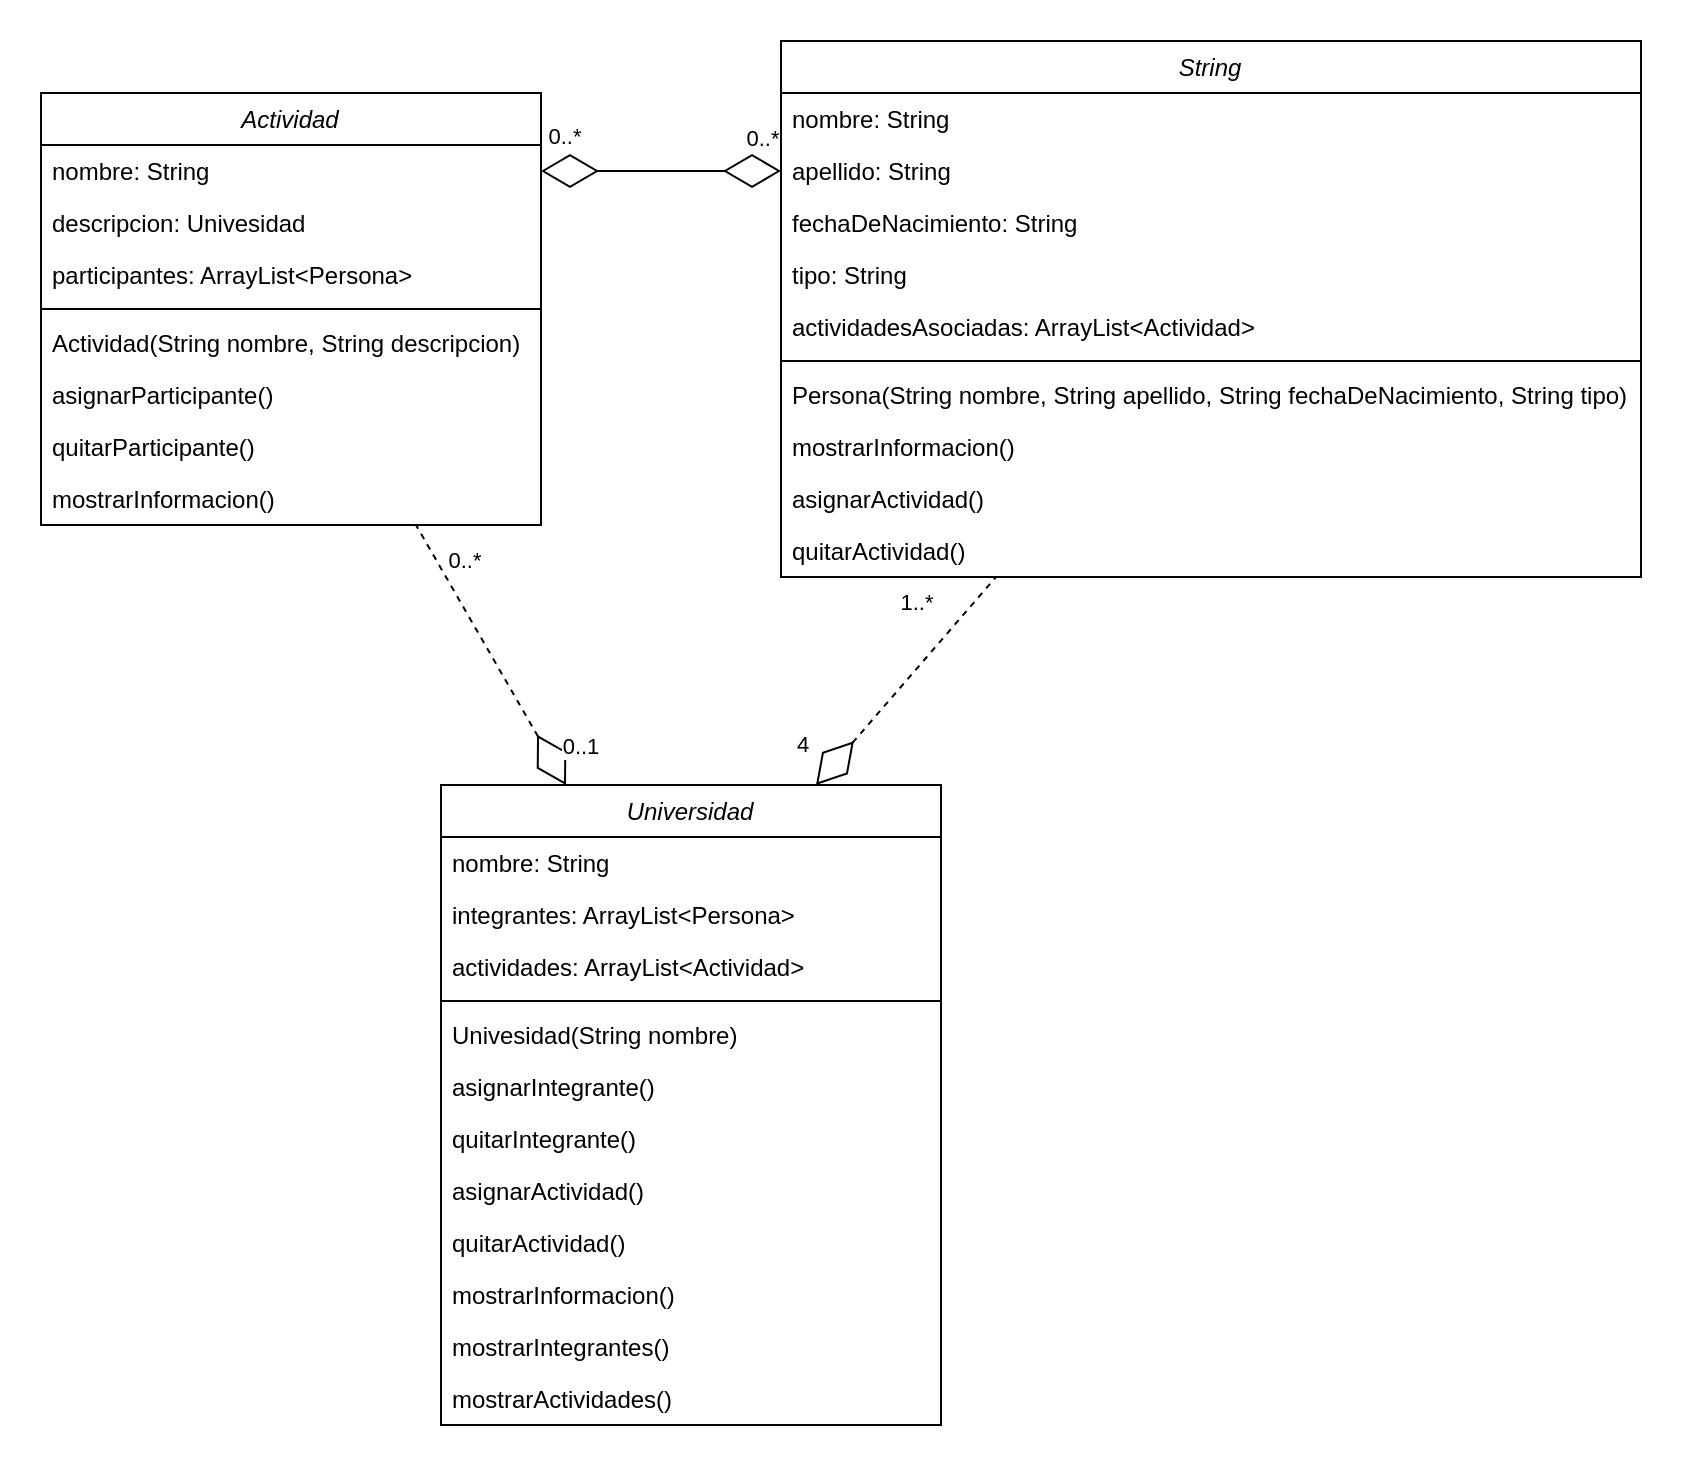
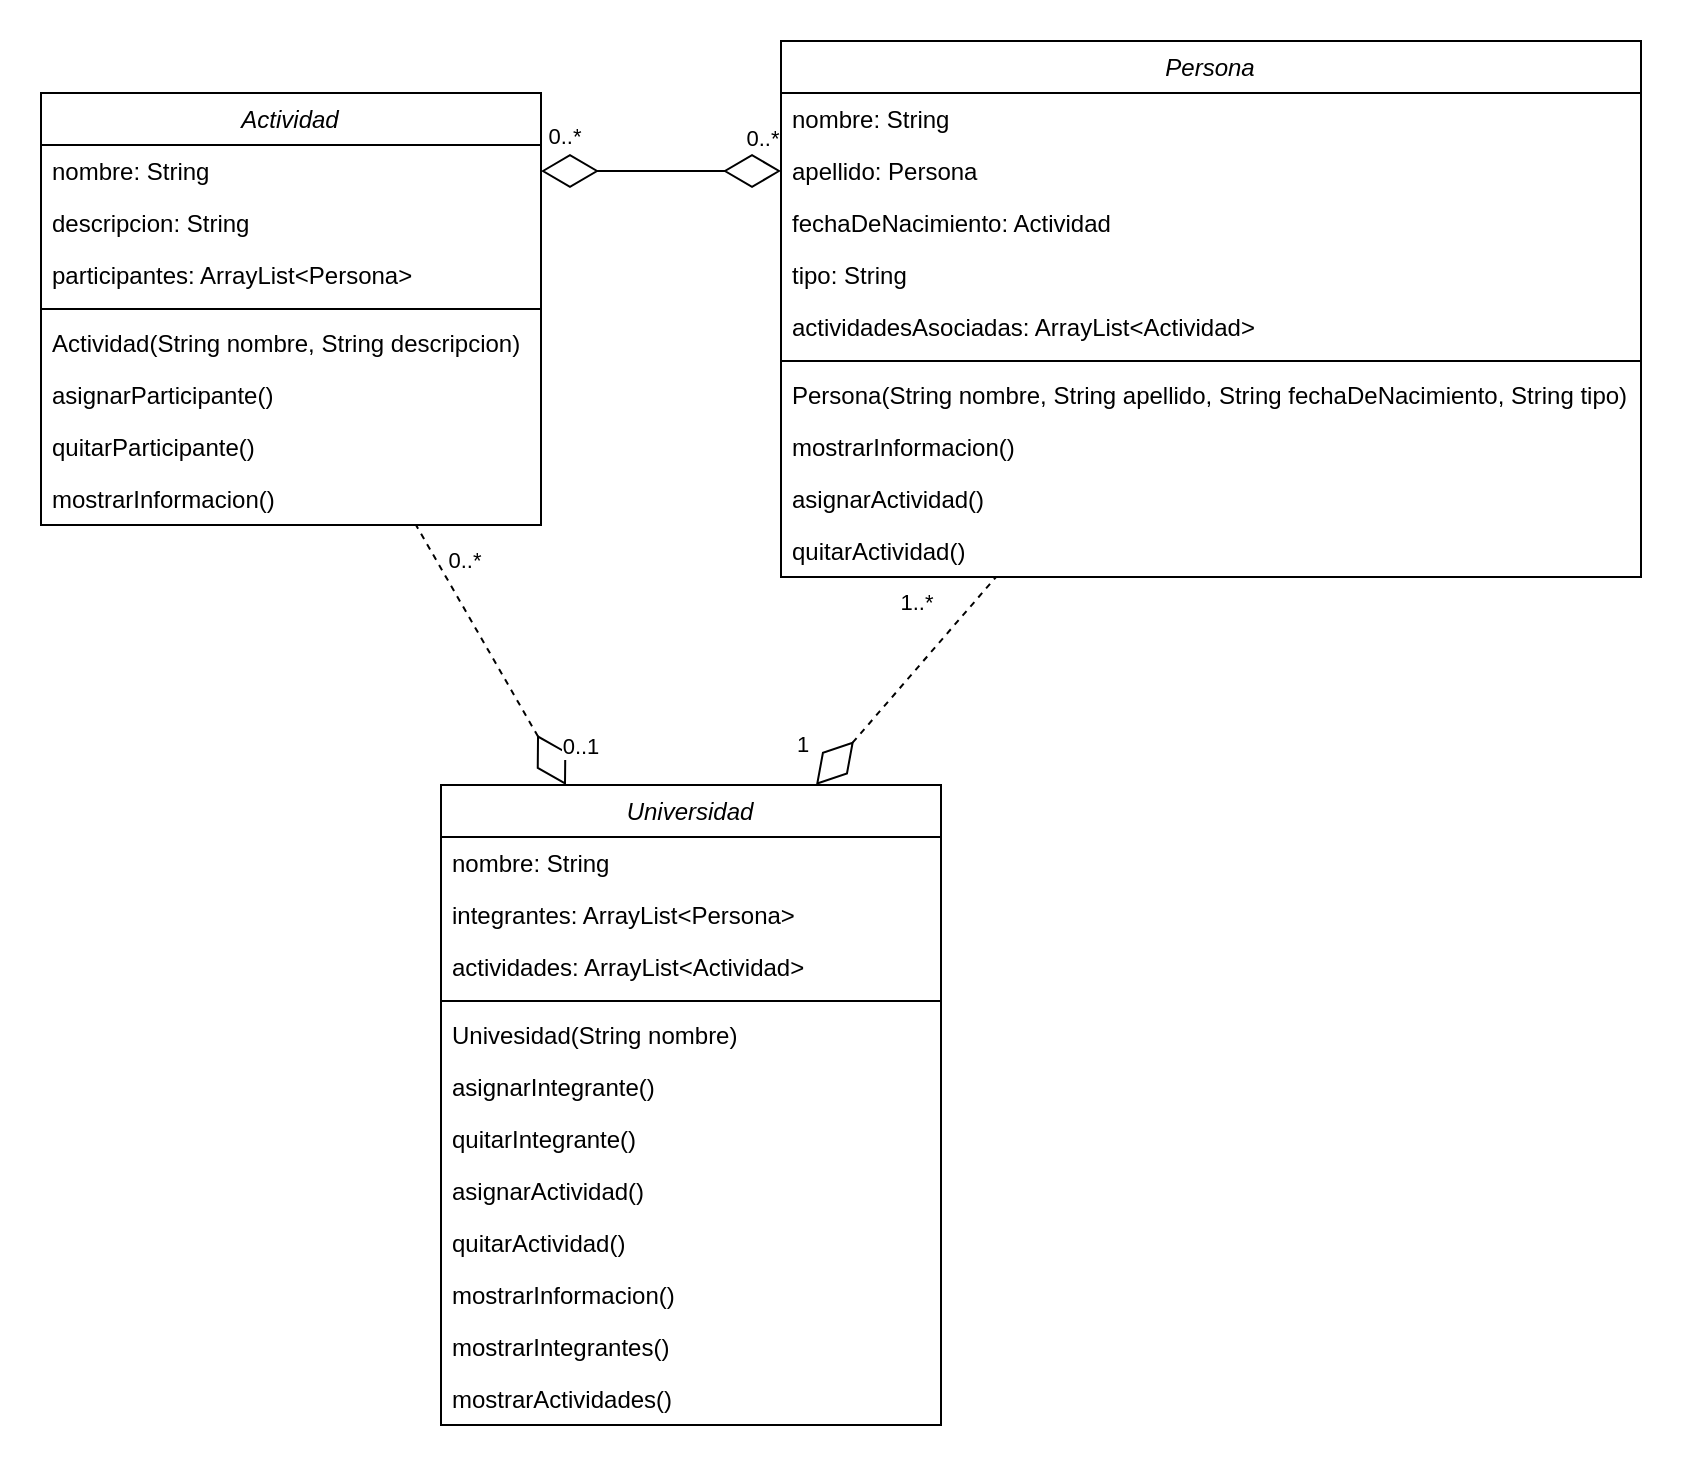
- <mxCell id="2" value="String" style="swimlane;fontStyle=2;align=center;verticalAlign=top;childLayout=stackLayout;horizontal=1;startSize=26;horizontalStack=0;resizeParent=1;resizeLast=0;collapsible=1;marginBottom=0;rounded=0;shadow=0;strokeWidth=1;" parent="1" vertex="1"><mxGeometry x="390" y="20" width="430" height="268" as="geometry"><mxRectangle x="230" y="140" width="160" height="26" as="alternateBounds" /></mxGeometry></mxCell>
+ <mxCell id="2" value="Persona" style="swimlane;fontStyle=2;align=center;verticalAlign=top;childLayout=stackLayout;horizontal=1;startSize=26;horizontalStack=0;resizeParent=1;resizeLast=0;collapsible=1;marginBottom=0;rounded=0;shadow=0;strokeWidth=1;" parent="1" vertex="1"><mxGeometry x="390" y="20" width="430" height="268" as="geometry"><mxRectangle x="230" y="140" width="160" height="26" as="alternateBounds" /></mxGeometry></mxCell>
- <mxCell id="4" value="apellido: String" style="text;align=left;verticalAlign=top;spacingLeft=4;spacingRight=4;overflow=hidden;rotatable=0;points=[[0,0.5],[1,0.5]];portConstraint=eastwest;" parent="2" vertex="1"><mxGeometry y="52" width="430" height="26" as="geometry" /></mxCell>
+ <mxCell id="4" value="apellido: Persona" style="text;align=left;verticalAlign=top;spacingLeft=4;spacingRight=4;overflow=hidden;rotatable=0;points=[[0,0.5],[1,0.5]];portConstraint=eastwest;" parent="2" vertex="1"><mxGeometry y="52" width="430" height="26" as="geometry" /></mxCell>
- <mxCell id="15" value="descripcion: Univesidad" style="text;align=left;verticalAlign=top;spacingLeft=4;spacingRight=4;overflow=hidden;rotatable=0;points=[[0,0.5],[1,0.5]];portConstraint=eastwest;rounded=0;shadow=0;html=0;" parent="13" vertex="1"><mxGeometry y="52" width="250" height="26" as="geometry" /></mxCell>
+ <mxCell id="15" value="descripcion: String" style="text;align=left;verticalAlign=top;spacingLeft=4;spacingRight=4;overflow=hidden;rotatable=0;points=[[0,0.5],[1,0.5]];portConstraint=eastwest;rounded=0;shadow=0;html=0;" parent="13" vertex="1"><mxGeometry y="52" width="250" height="26" as="geometry" /></mxCell>
- <mxCell id="5" value="fechaDeNacimiento: String" style="text;align=left;verticalAlign=top;spacingLeft=4;spacingRight=4;overflow=hidden;rotatable=0;points=[[0,0.5],[1,0.5]];portConstraint=eastwest;rounded=0;shadow=0;html=0;" parent="2" vertex="1"><mxGeometry y="78" width="430" height="26" as="geometry" /></mxCell>
+ <mxCell id="5" value="fechaDeNacimiento: Actividad" style="text;align=left;verticalAlign=top;spacingLeft=4;spacingRight=4;overflow=hidden;rotatable=0;points=[[0,0.5],[1,0.5]];portConstraint=eastwest;rounded=0;shadow=0;html=0;" parent="2" vertex="1"><mxGeometry y="78" width="430" height="26" as="geometry" /></mxCell>
- <mxCell id="42" value="4" style="edgeLabel;html=1;align=center;verticalAlign=middle;resizable=0;points=[];" parent="1" vertex="1" connectable="0"><mxGeometry x="400.001" y="371.996" as="geometry" /></mxCell>
+ <mxCell id="42" value="1" style="edgeLabel;html=1;align=center;verticalAlign=middle;resizable=0;points=[];" parent="1" vertex="1" connectable="0"><mxGeometry x="400.001" y="371.996" as="geometry" /></mxCell>
